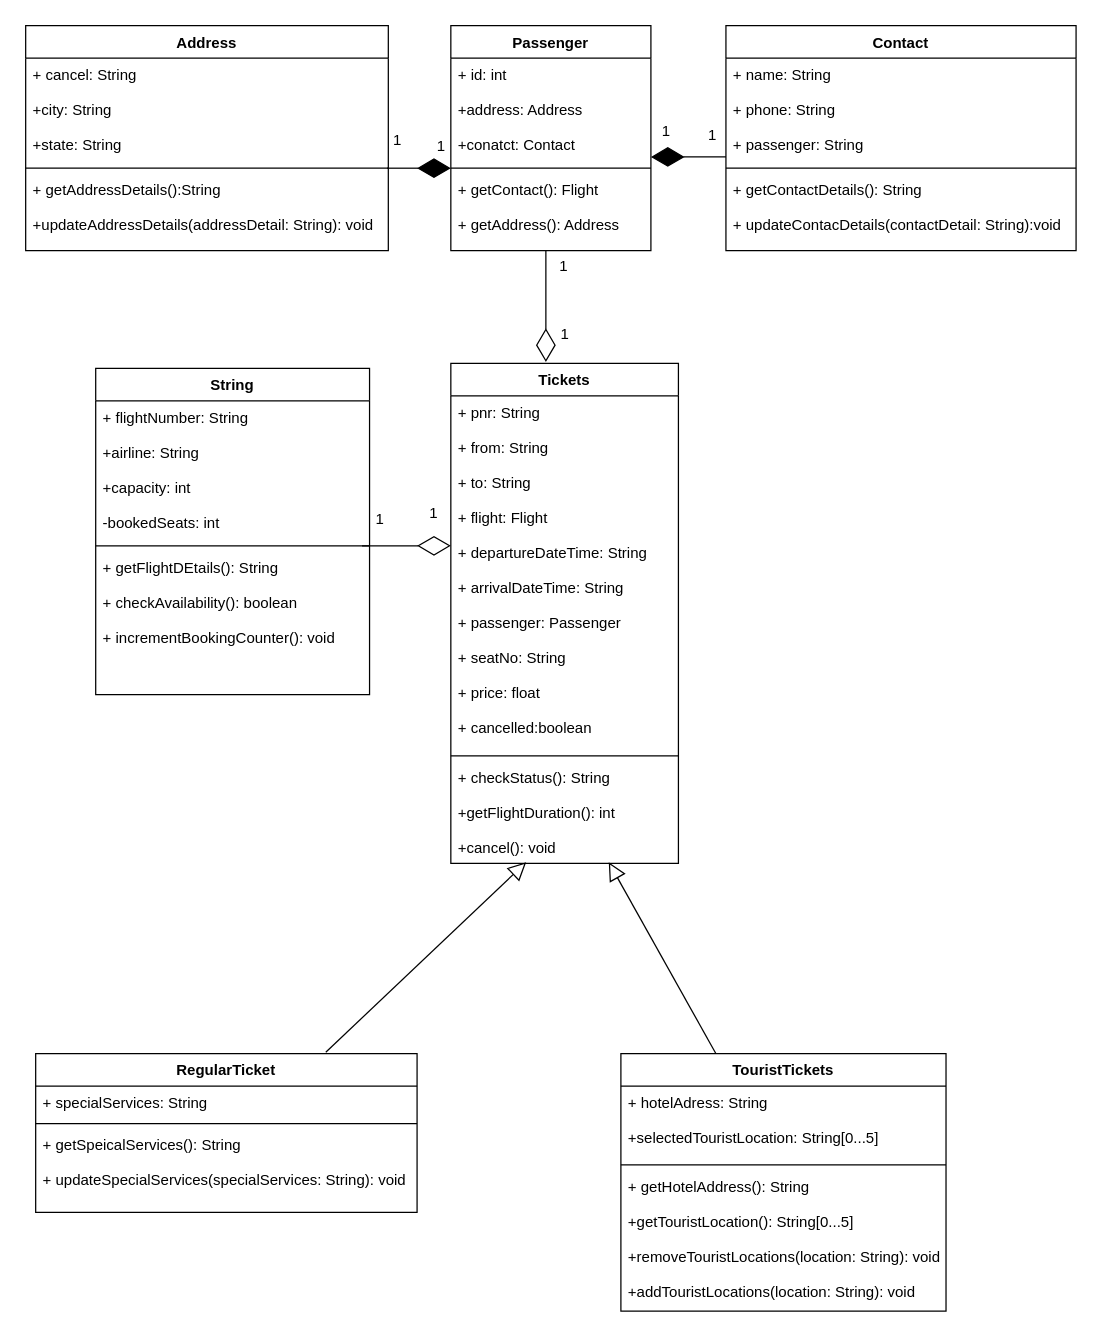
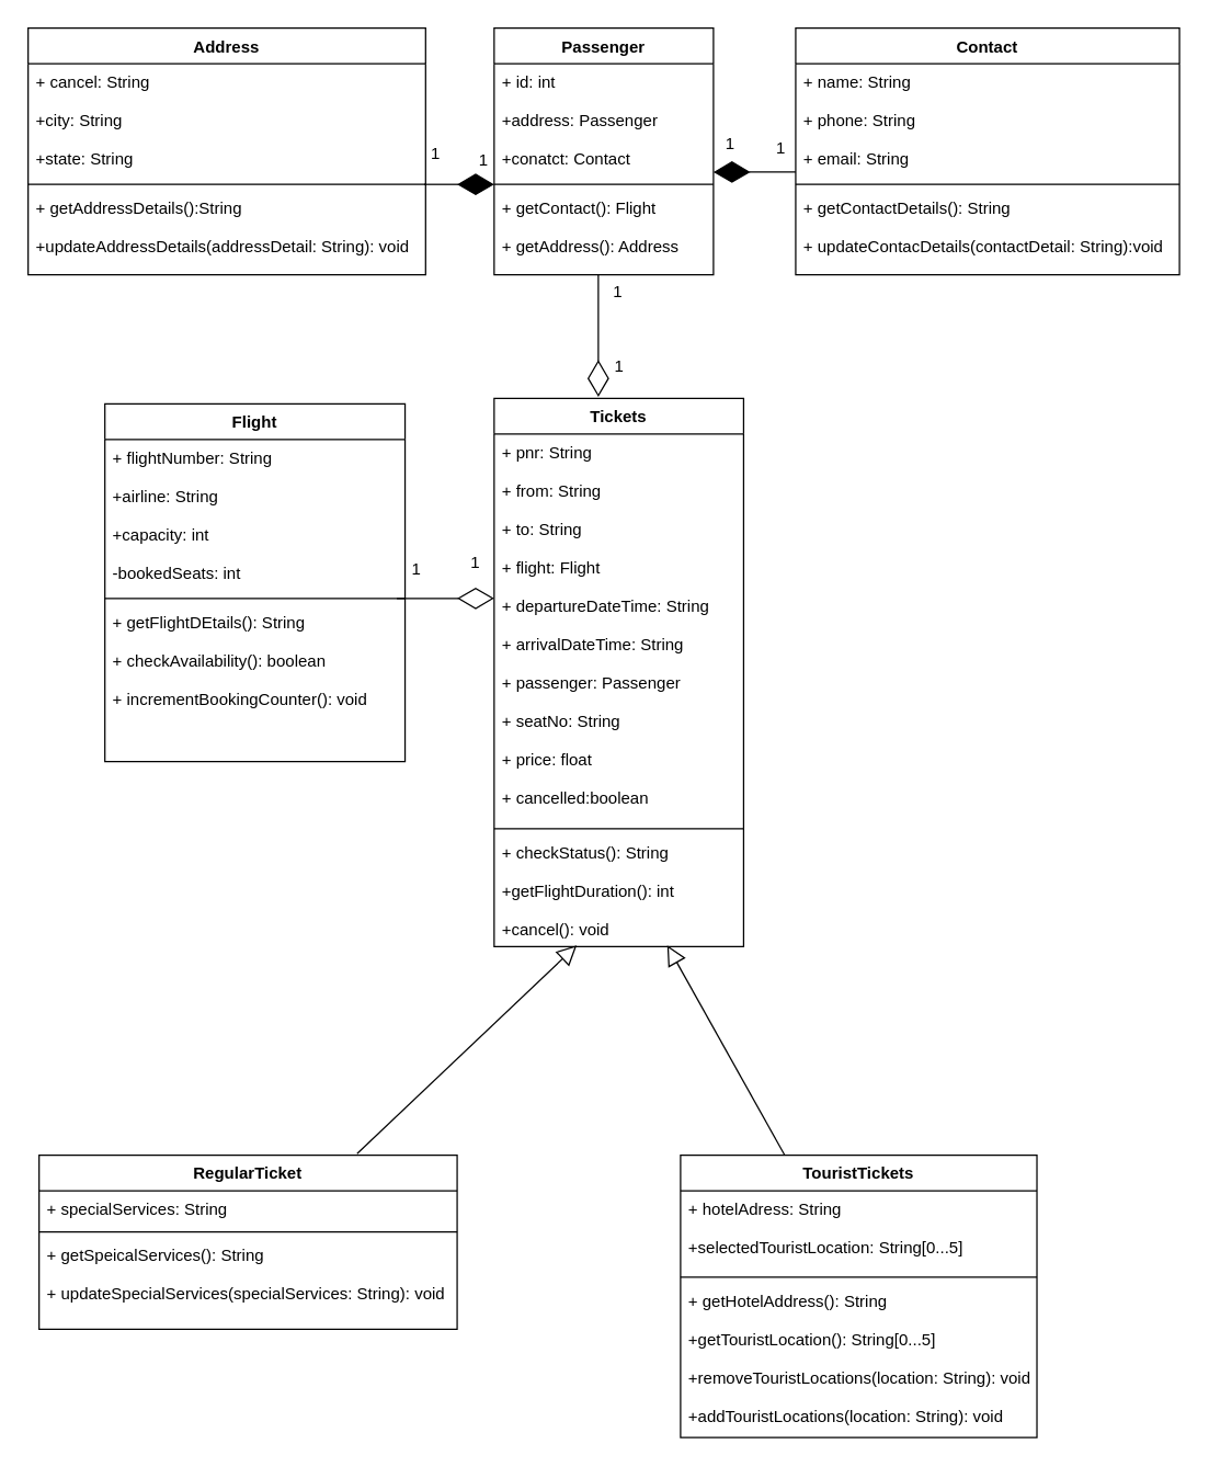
- <mxCell id="15" value="+ id: int&#10;&#10;+address: Address&#10;&#10;+conatct: Contact" style="text;strokeColor=none;fillColor=none;align=left;verticalAlign=top;spacingLeft=4;spacingRight=4;overflow=hidden;rotatable=0;points=[[0,0.5],[1,0.5]];portConstraint=eastwest;" parent="14" vertex="1"><mxGeometry y="26" width="160" height="84" as="geometry" /></mxCell>
+ <mxCell id="15" value="+ id: int&#10;&#10;+address: Passenger&#10;&#10;+conatct: Contact" style="text;strokeColor=none;fillColor=none;align=left;verticalAlign=top;spacingLeft=4;spacingRight=4;overflow=hidden;rotatable=0;points=[[0,0.5],[1,0.5]];portConstraint=eastwest;" parent="14" vertex="1"><mxGeometry y="26" width="160" height="84" as="geometry" /></mxCell>
- <mxCell id="7" value="+ name: String&#10;&#10;+ phone: String&#10;&#10;+ passenger: String" style="text;strokeColor=none;fillColor=none;align=left;verticalAlign=top;spacingLeft=4;spacingRight=4;overflow=hidden;rotatable=0;points=[[0,0.5],[1,0.5]];portConstraint=eastwest;" parent="6" vertex="1"><mxGeometry y="26" width="280" height="84" as="geometry" /></mxCell>
+ <mxCell id="7" value="+ name: String&#10;&#10;+ phone: String&#10;&#10;+ email: String" style="text;strokeColor=none;fillColor=none;align=left;verticalAlign=top;spacingLeft=4;spacingRight=4;overflow=hidden;rotatable=0;points=[[0,0.5],[1,0.5]];portConstraint=eastwest;" parent="6" vertex="1"><mxGeometry y="26" width="280" height="84" as="geometry" /></mxCell>
- <mxCell id="10" value="String" style="swimlane;fontStyle=1;align=center;verticalAlign=top;childLayout=stackLayout;horizontal=1;startSize=26;horizontalStack=0;resizeParent=1;resizeParentMax=0;resizeLast=0;collapsible=1;marginBottom=0;" parent="1" vertex="1"><mxGeometry x="76" y="294" width="219" height="261" as="geometry" /></mxCell>
+ <mxCell id="10" value="Flight" style="swimlane;fontStyle=1;align=center;verticalAlign=top;childLayout=stackLayout;horizontal=1;startSize=26;horizontalStack=0;resizeParent=1;resizeParentMax=0;resizeLast=0;collapsible=1;marginBottom=0;" parent="1" vertex="1"><mxGeometry x="76" y="294" width="219" height="261" as="geometry" /></mxCell>
